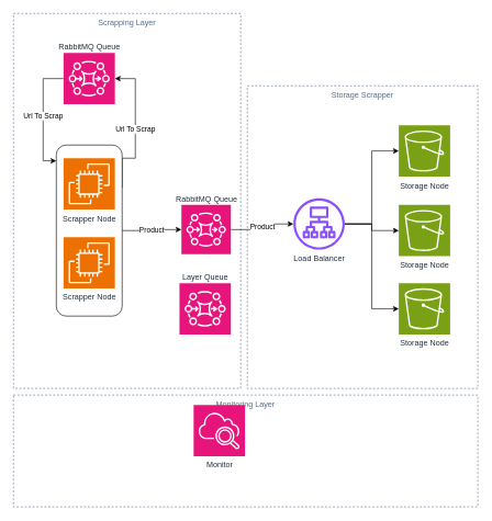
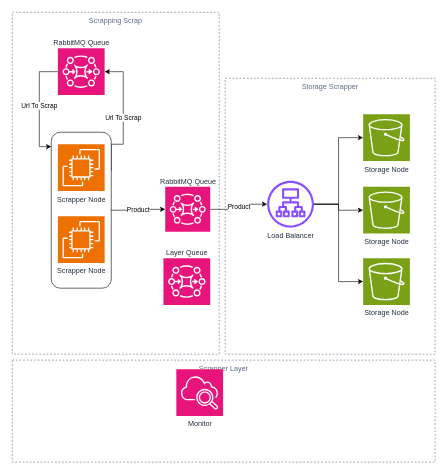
- <mxCell id="2" value="Scrapping Layer" style="fillColor=none;strokeColor=#5A6C86;dashed=1;verticalAlign=top;fontStyle=0;fontColor=#5A6C86;whiteSpace=wrap;html=1;" parent="1" vertex="1"><mxGeometry x="20" y="20" width="345" height="570" as="geometry" /></mxCell>
+ <mxCell id="2" value="Scrapping Scrap" style="fillColor=none;strokeColor=#5A6C86;dashed=1;verticalAlign=top;fontStyle=0;fontColor=#5A6C86;whiteSpace=wrap;html=1;" parent="1" vertex="1"><mxGeometry x="20" y="20" width="345" height="570" as="geometry" /></mxCell>
- <mxCell id="21" value="Monitoring Layer" style="fillColor=none;strokeColor=#5A6C86;dashed=1;verticalAlign=top;fontStyle=0;fontColor=#5A6C86;whiteSpace=wrap;html=1;" vertex="1" parent="1"><mxGeometry x="20" y="600" width="705" height="170" as="geometry" /></mxCell>
+ <mxCell id="21" value="Scrapper Layer" style="fillColor=none;strokeColor=#5A6C86;dashed=1;verticalAlign=top;fontStyle=0;fontColor=#5A6C86;whiteSpace=wrap;html=1;" vertex="1" parent="1"><mxGeometry x="20" y="600" width="705" height="170" as="geometry" /></mxCell>
